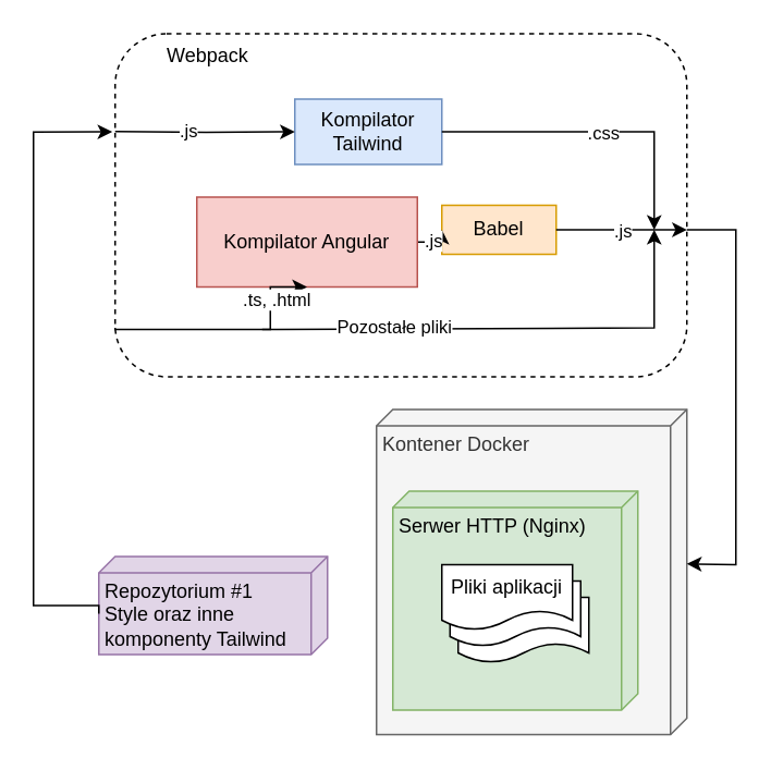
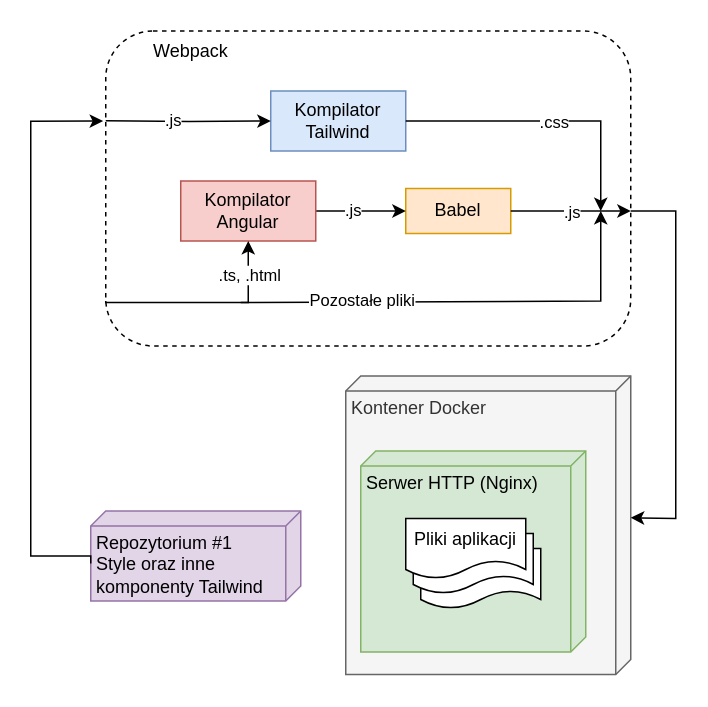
- <mxCell id="7" value="Kompilator Angular" style="rounded=0;whiteSpace=wrap;html=1;fillColor=#f8cecc;strokeColor=#b85450;" parent="1" vertex="1"><mxGeometry x="120" y="120" width="135" height="55" as="geometry" /></mxCell>
+ <mxCell id="7" value="Kompilator Angular" style="rounded=0;whiteSpace=wrap;html=1;fillColor=#f8cecc;strokeColor=#b85450;" parent="1" vertex="1"><mxGeometry x="120" y="120" width="90" height="40" as="geometry" /></mxCell>
